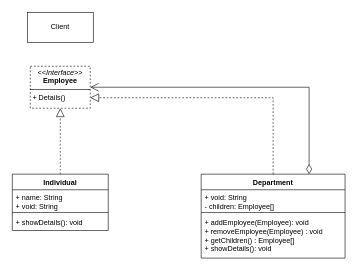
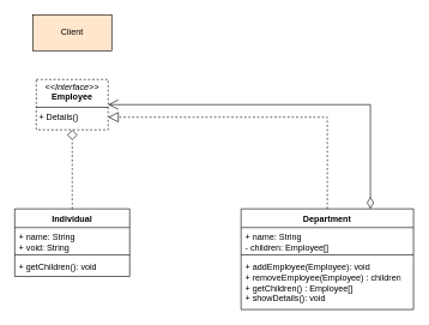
- <mxCell id="7" value="Client" style="html=1;whiteSpace=wrap;" parent="1" vertex="1"><mxGeometry x="45" y="20" width="110" height="50" as="geometry" /></mxCell>
+ <mxCell id="7" value="Client" style="html=1;whiteSpace=wrap;fillColor=#ffe6cc;" parent="1" vertex="1"><mxGeometry x="45" y="20" width="110" height="50" as="geometry" /></mxCell>
- <mxCell id="12" value="" style="endArrow=block;dashed=1;endFill=0;endSize=12;html=1;rounded=0;fontSize=12;curved=1;entryX=0.5;entryY=1;entryDx=0;entryDy=0;exitX=0.5;exitY=0;exitDx=0;exitDy=0;" parent="1" source="8" target="6" edge="1"><mxGeometry width="160" relative="1" as="geometry"><mxPoint x="145" y="310" as="sourcePoint" /><mxPoint x="305" y="310" as="targetPoint" /></mxGeometry></mxCell>
+ <mxCell id="12" value="" style="endArrow=diamond;dashed=1;endFill=0;endSize=12;html=1;rounded=0;fontSize=12;curved=1;entryX=0.5;entryY=1;entryDx=0;entryDy=0;exitX=0.5;exitY=0;exitDx=0;exitDy=0;" parent="1" source="8" target="6" edge="1"><mxGeometry width="160" relative="1" as="geometry"><mxPoint x="145" y="310" as="sourcePoint" /><mxPoint x="305" y="310" as="targetPoint" /></mxGeometry></mxCell>
- <mxCell id="3" value="+ void: String&lt;div&gt;- children: Employee[]&amp;nbsp;&lt;/div&gt;" style="text;strokeColor=none;fillColor=none;align=left;verticalAlign=top;spacingLeft=4;spacingRight=4;overflow=hidden;rotatable=0;points=[[0,0.5],[1,0.5]];portConstraint=eastwest;whiteSpace=wrap;html=1;" parent="2" vertex="1"><mxGeometry y="26" width="240" height="34" as="geometry" /></mxCell>
+ <mxCell id="3" value="+ name: String&lt;div&gt;- children: Employee[]&amp;nbsp;&lt;/div&gt;" style="text;strokeColor=none;fillColor=none;align=left;verticalAlign=top;spacingLeft=4;spacingRight=4;overflow=hidden;rotatable=0;points=[[0,0.5],[1,0.5]];portConstraint=eastwest;whiteSpace=wrap;html=1;" parent="2" vertex="1"><mxGeometry y="26" width="240" height="34" as="geometry" /></mxCell>
- <mxCell id="11" value="+ showDetails(): void" style="text;strokeColor=none;fillColor=none;align=left;verticalAlign=top;spacingLeft=4;spacingRight=4;overflow=hidden;rotatable=0;points=[[0,0.5],[1,0.5]];portConstraint=eastwest;whiteSpace=wrap;html=1;" parent="8" vertex="1"><mxGeometry y="68" width="160" height="26" as="geometry" /></mxCell>
+ <mxCell id="11" value="+ getChildren(): void" style="text;strokeColor=none;fillColor=none;align=left;verticalAlign=top;spacingLeft=4;spacingRight=4;overflow=hidden;rotatable=0;points=[[0,0.5],[1,0.5]];portConstraint=eastwest;whiteSpace=wrap;html=1;" parent="8" vertex="1"><mxGeometry y="68" width="160" height="26" as="geometry" /></mxCell>
- <mxCell id="5" value="+ addEmployee(Employee): void&lt;div&gt;+ removeEmployee(Employee) : void&lt;/div&gt;&lt;div&gt;+ getChildren() : Employee[]&lt;br&gt;&lt;/div&gt;&lt;div&gt;+ showDetails(): void&lt;/div&gt;" style="text;strokeColor=none;fillColor=none;align=left;verticalAlign=top;spacingLeft=4;spacingRight=4;overflow=hidden;rotatable=0;points=[[0,0.5],[1,0.5]];portConstraint=eastwest;whiteSpace=wrap;html=1;" parent="2" vertex="1"><mxGeometry y="68" width="240" height="72" as="geometry" /></mxCell>
+ <mxCell id="5" value="+ addEmployee(Employee): void&lt;div&gt;+ removeEmployee(Employee) : children&lt;/div&gt;&lt;div&gt;+ getChildren() : Employee[]&lt;br&gt;&lt;/div&gt;&lt;div&gt;+ showDetails(): void&lt;/div&gt;" style="text;strokeColor=none;fillColor=none;align=left;verticalAlign=top;spacingLeft=4;spacingRight=4;overflow=hidden;rotatable=0;points=[[0,0.5],[1,0.5]];portConstraint=eastwest;whiteSpace=wrap;html=1;" parent="2" vertex="1"><mxGeometry y="68" width="240" height="72" as="geometry" /></mxCell>
